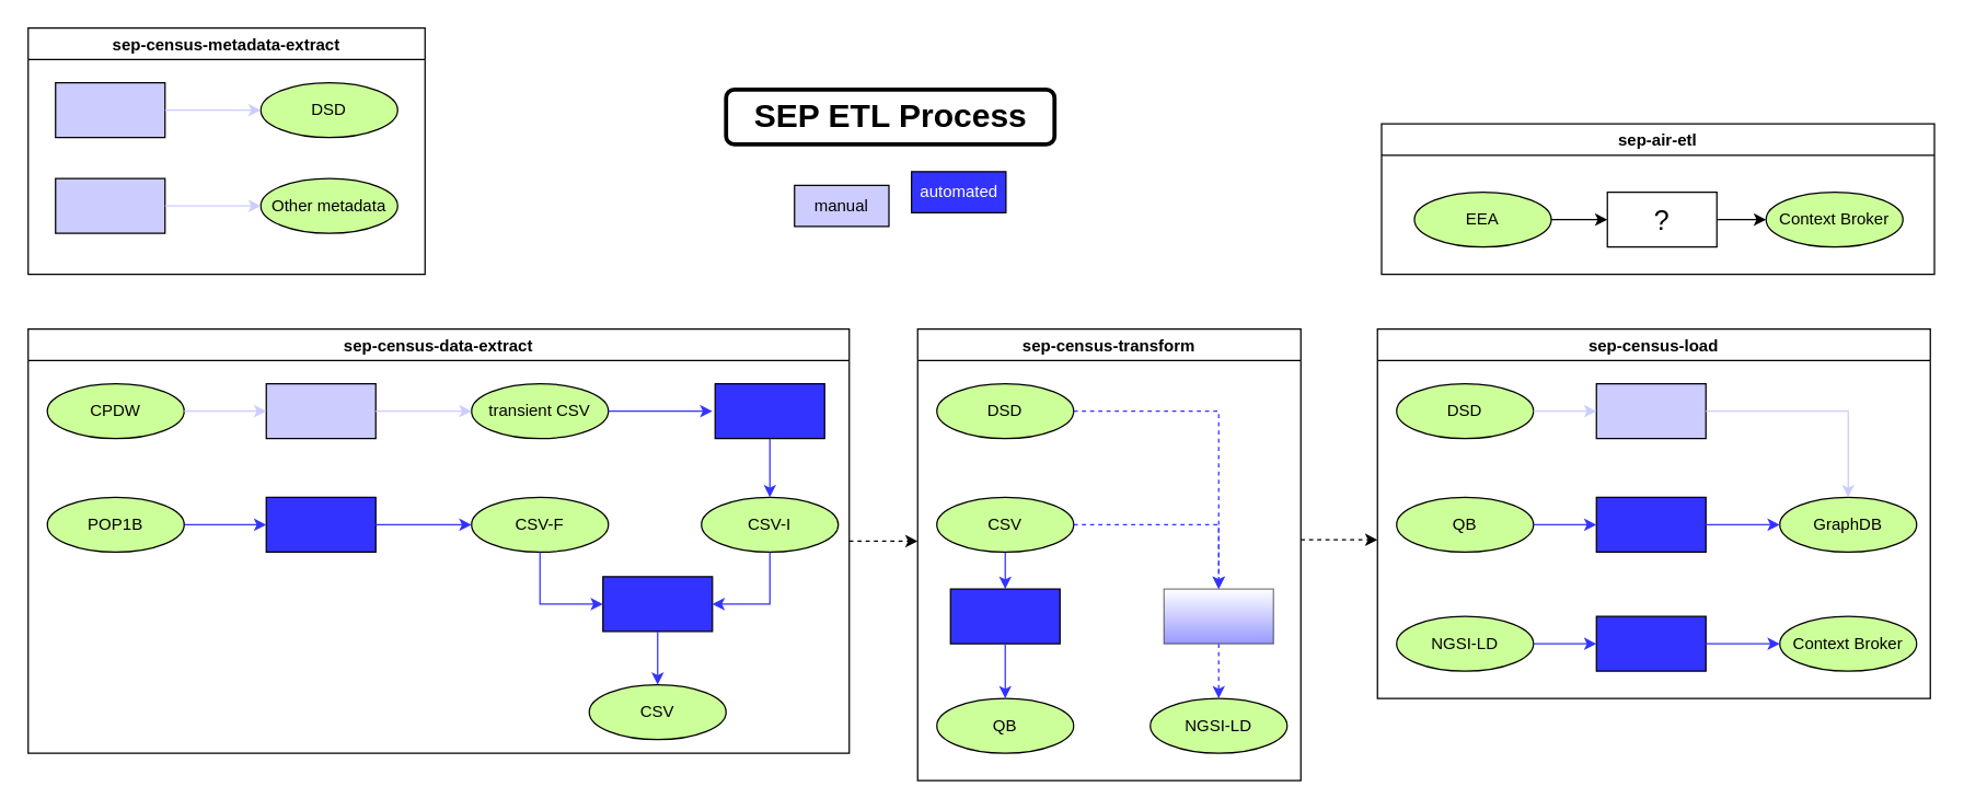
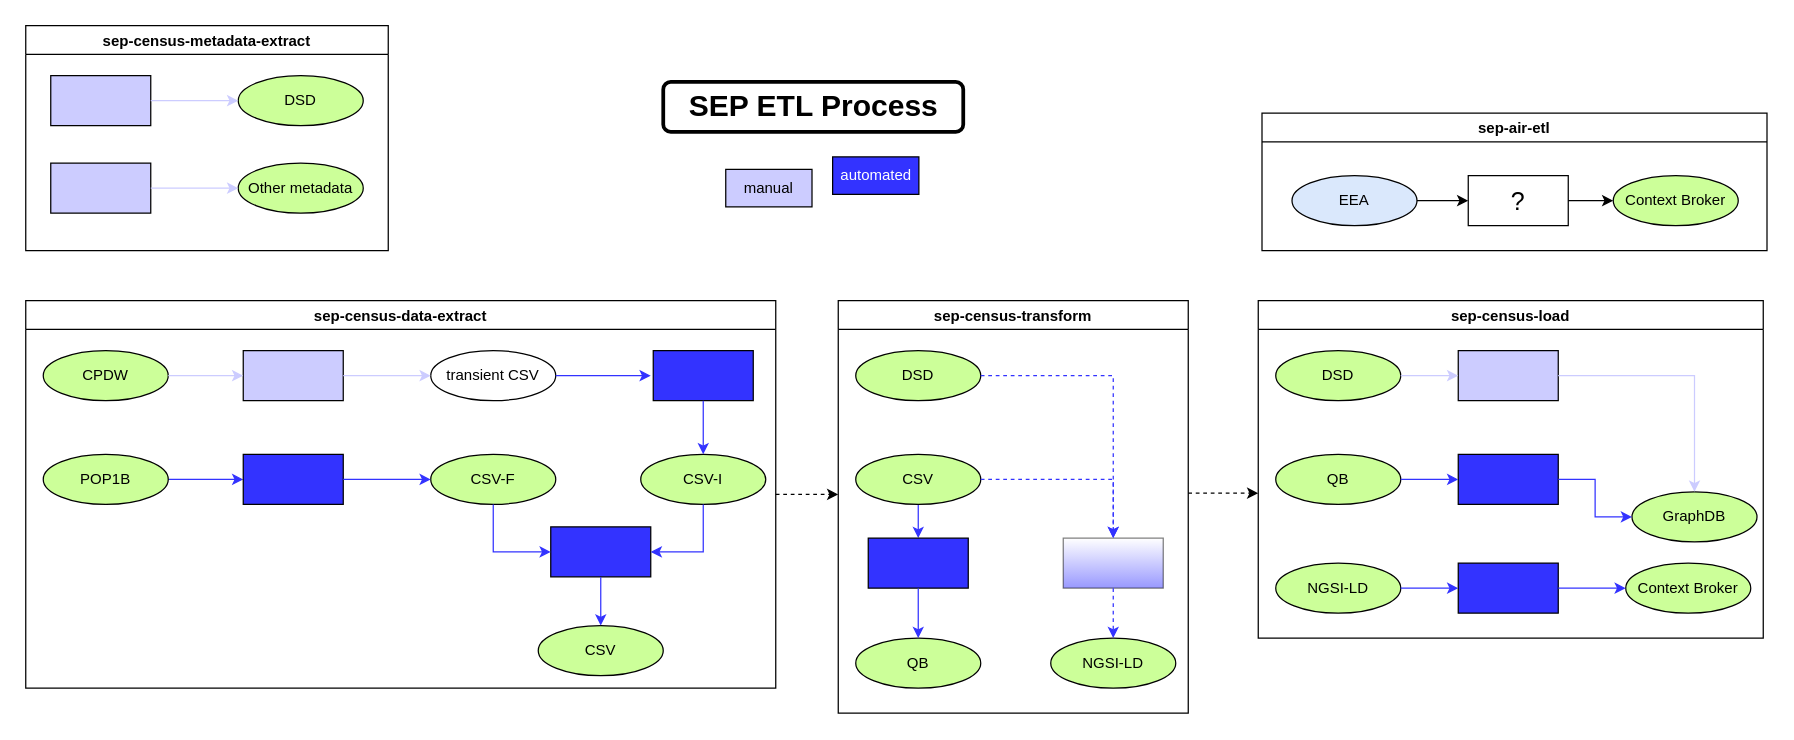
- <mxCell id="62" value="EEA" style="ellipse;whiteSpace=wrap;html=1;fillColor=#CCFF99;" vertex="1" parent="61"><mxGeometry x="24" y="50" width="100" height="40" as="geometry" /></mxCell>
+ <mxCell id="62" value="EEA" style="ellipse;whiteSpace=wrap;html=1;fillColor=#dae8fc;" vertex="1" parent="61"><mxGeometry x="24" y="50" width="100" height="40" as="geometry" /></mxCell>
- <mxCell id="12" value="transient CSV" style="ellipse;whiteSpace=wrap;html=1;fillColor=#CCFF99;" vertex="1" parent="10"><mxGeometry x="324" y="40" width="100" height="40" as="geometry" /></mxCell>
+ <mxCell id="12" value="transient CSV" style="ellipse;whiteSpace=wrap;html=1;fillColor=#ffffff;" vertex="1" parent="10"><mxGeometry x="324" y="40" width="100" height="40" as="geometry" /></mxCell>
- <mxCell id="49" value="GraphDB" style="ellipse;whiteSpace=wrap;html=1;fillColor=#CCFF99;" vertex="1" parent="43"><mxGeometry x="294" y="123" width="100" height="40" as="geometry" /></mxCell>
+ <mxCell id="49" value="GraphDB" style="ellipse;whiteSpace=wrap;html=1;fillColor=#CCFF99;" vertex="1" parent="43"><mxGeometry x="299" y="153" width="100" height="40" as="geometry" /></mxCell>
